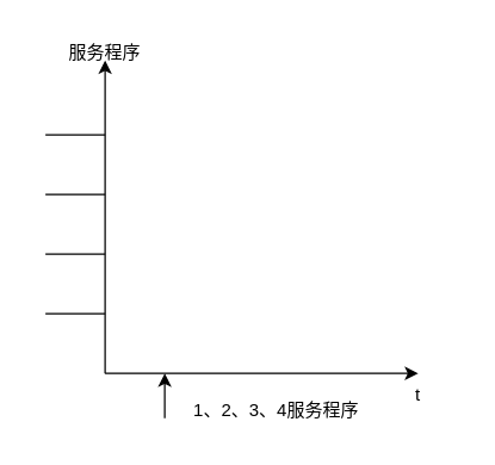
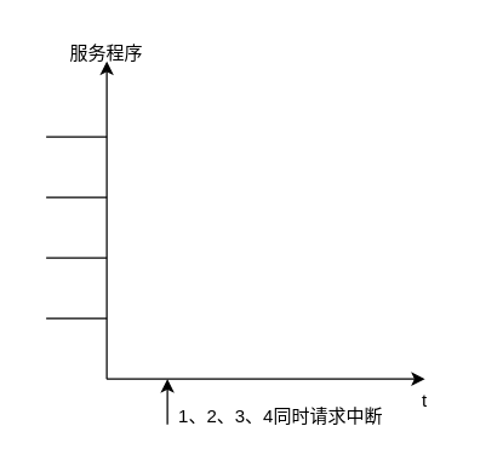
- <mxCell id="15" value="1、2、3、4服务程序" style="text;html=1;align=center;verticalAlign=middle;whiteSpace=wrap;rounded=0;" vertex="1" parent="1"><mxGeometry x="110" y="260" width="150" height="30" as="geometry" /></mxCell>
+ <mxCell id="15" value="1、2、3、4同时请求中断" style="text;html=1;align=center;verticalAlign=middle;whiteSpace=wrap;rounded=0;" vertex="1" parent="1"><mxGeometry x="110" y="260" width="150" height="30" as="geometry" /></mxCell>
